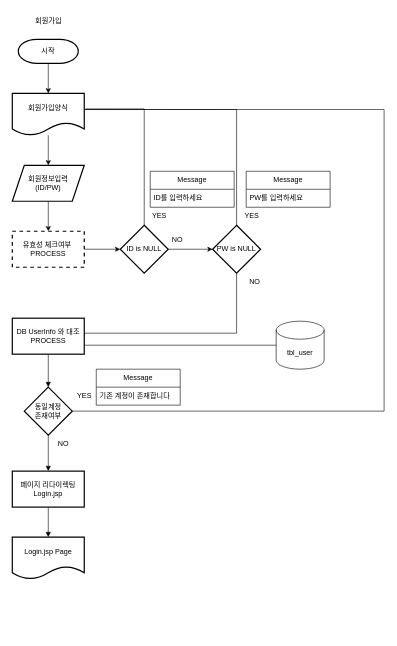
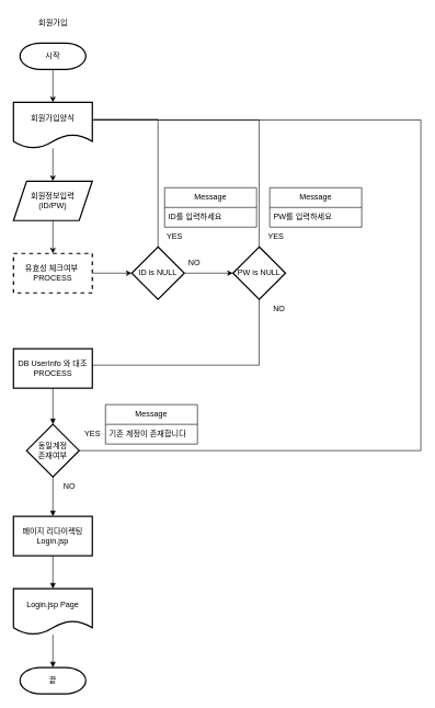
- <mxCell id="24" value="" style="endArrow=none;html=1;rounded=0;exitX=1;exitY=0.75;exitDx=0;exitDy=0;entryX=0;entryY=0.5;entryDx=0;entryDy=0;entryPerimeter=0;" edge="1" parent="1" source="21" target="23"><mxGeometry width="50" height="50" relative="1" as="geometry"><mxPoint x="380" y="665" as="sourcePoint" /><mxPoint x="430" y="575" as="targetPoint" /></mxGeometry></mxCell>
- <mxCell id="23" value="tbl_user" style="shape=cylinder3;whiteSpace=wrap;html=1;boundedLbl=1;backgroundOutline=1;size=15;" vertex="1" parent="1"><mxGeometry x="460" y="535" width="80" height="80" as="geometry" /></mxCell>
+ <mxCell id="30" value="" style="edgeStyle=orthogonalEdgeStyle;rounded=0;orthogonalLoop=1;jettySize=auto;html=1;endArrow=block;endFill=1;" edge="1" parent="1" source="31" target="32"><mxGeometry relative="1" as="geometry" /></mxCell>
+ <mxCell id="32" value="끝" style="strokeWidth=2;html=1;shape=mxgraph.flowchart.terminator;whiteSpace=wrap;" vertex="1" parent="1"><mxGeometry x="30" y="1015" width="100" height="40" as="geometry" /></mxCell>
